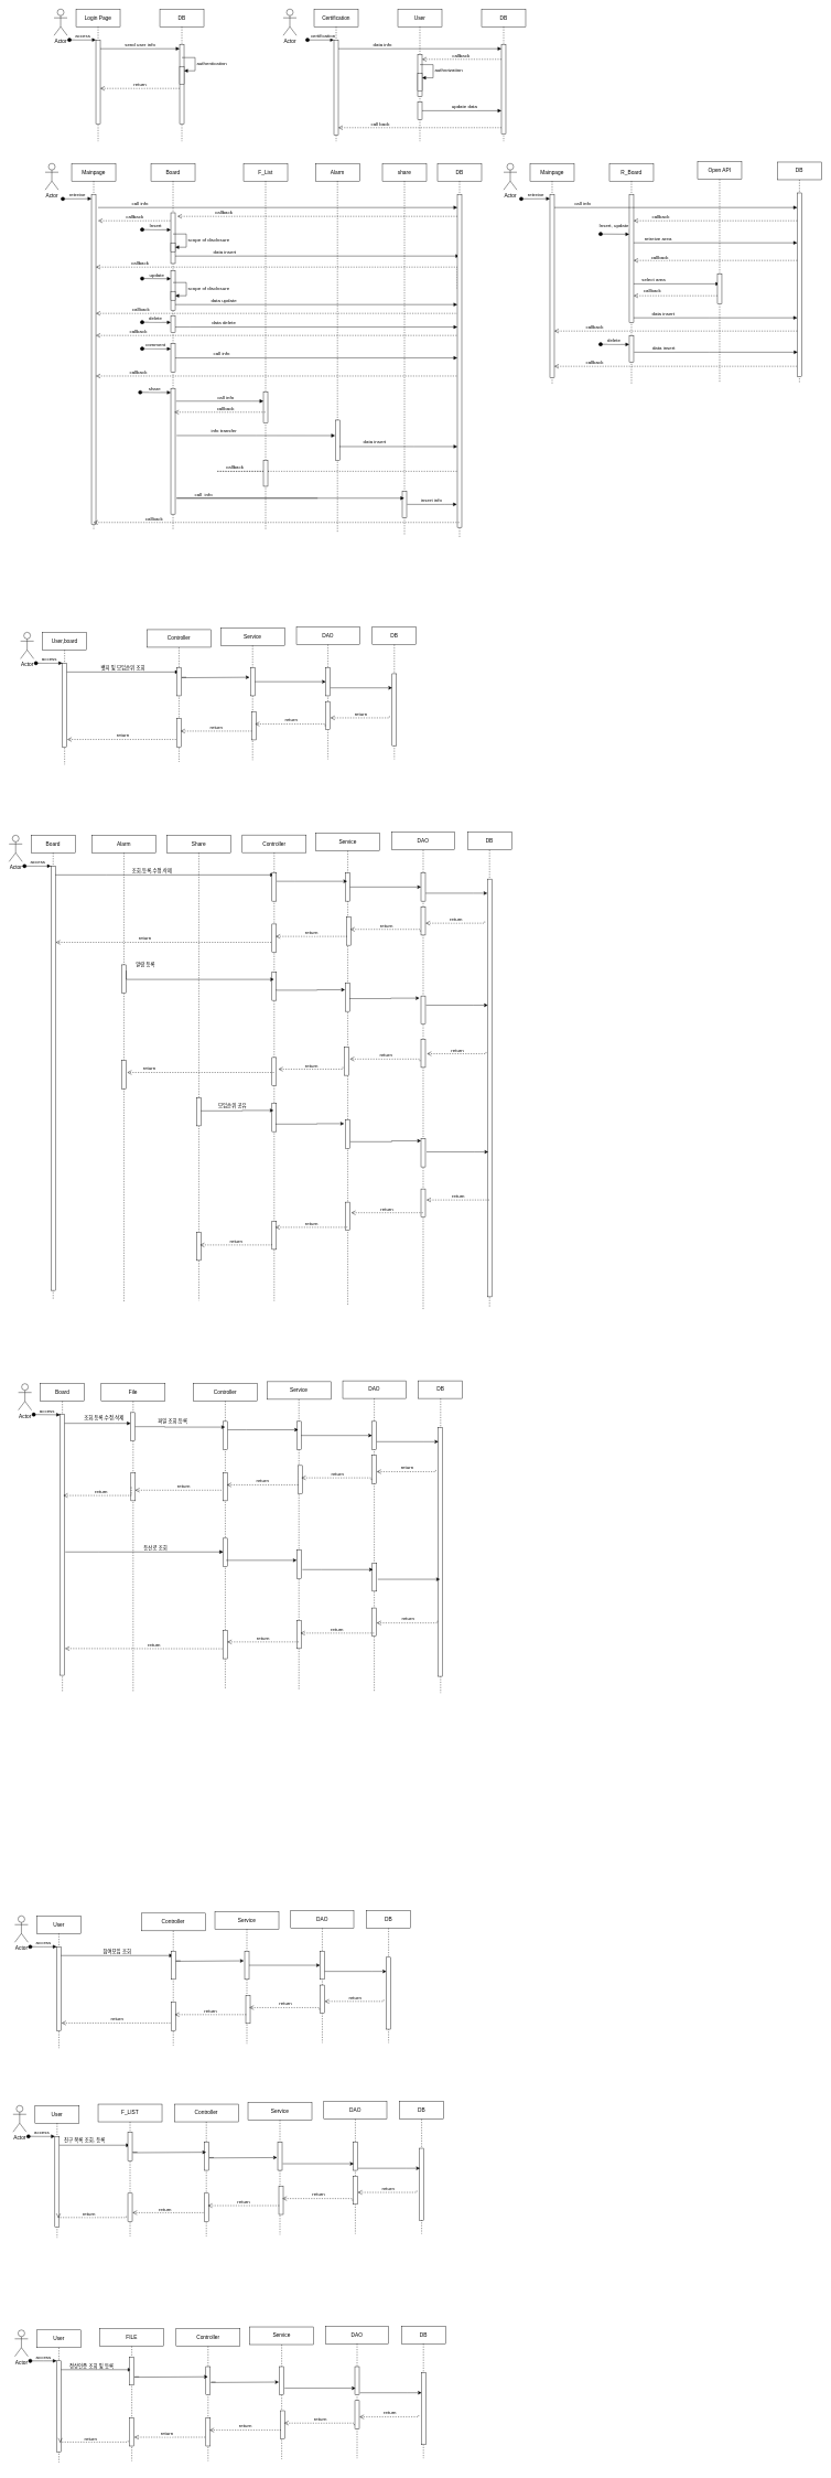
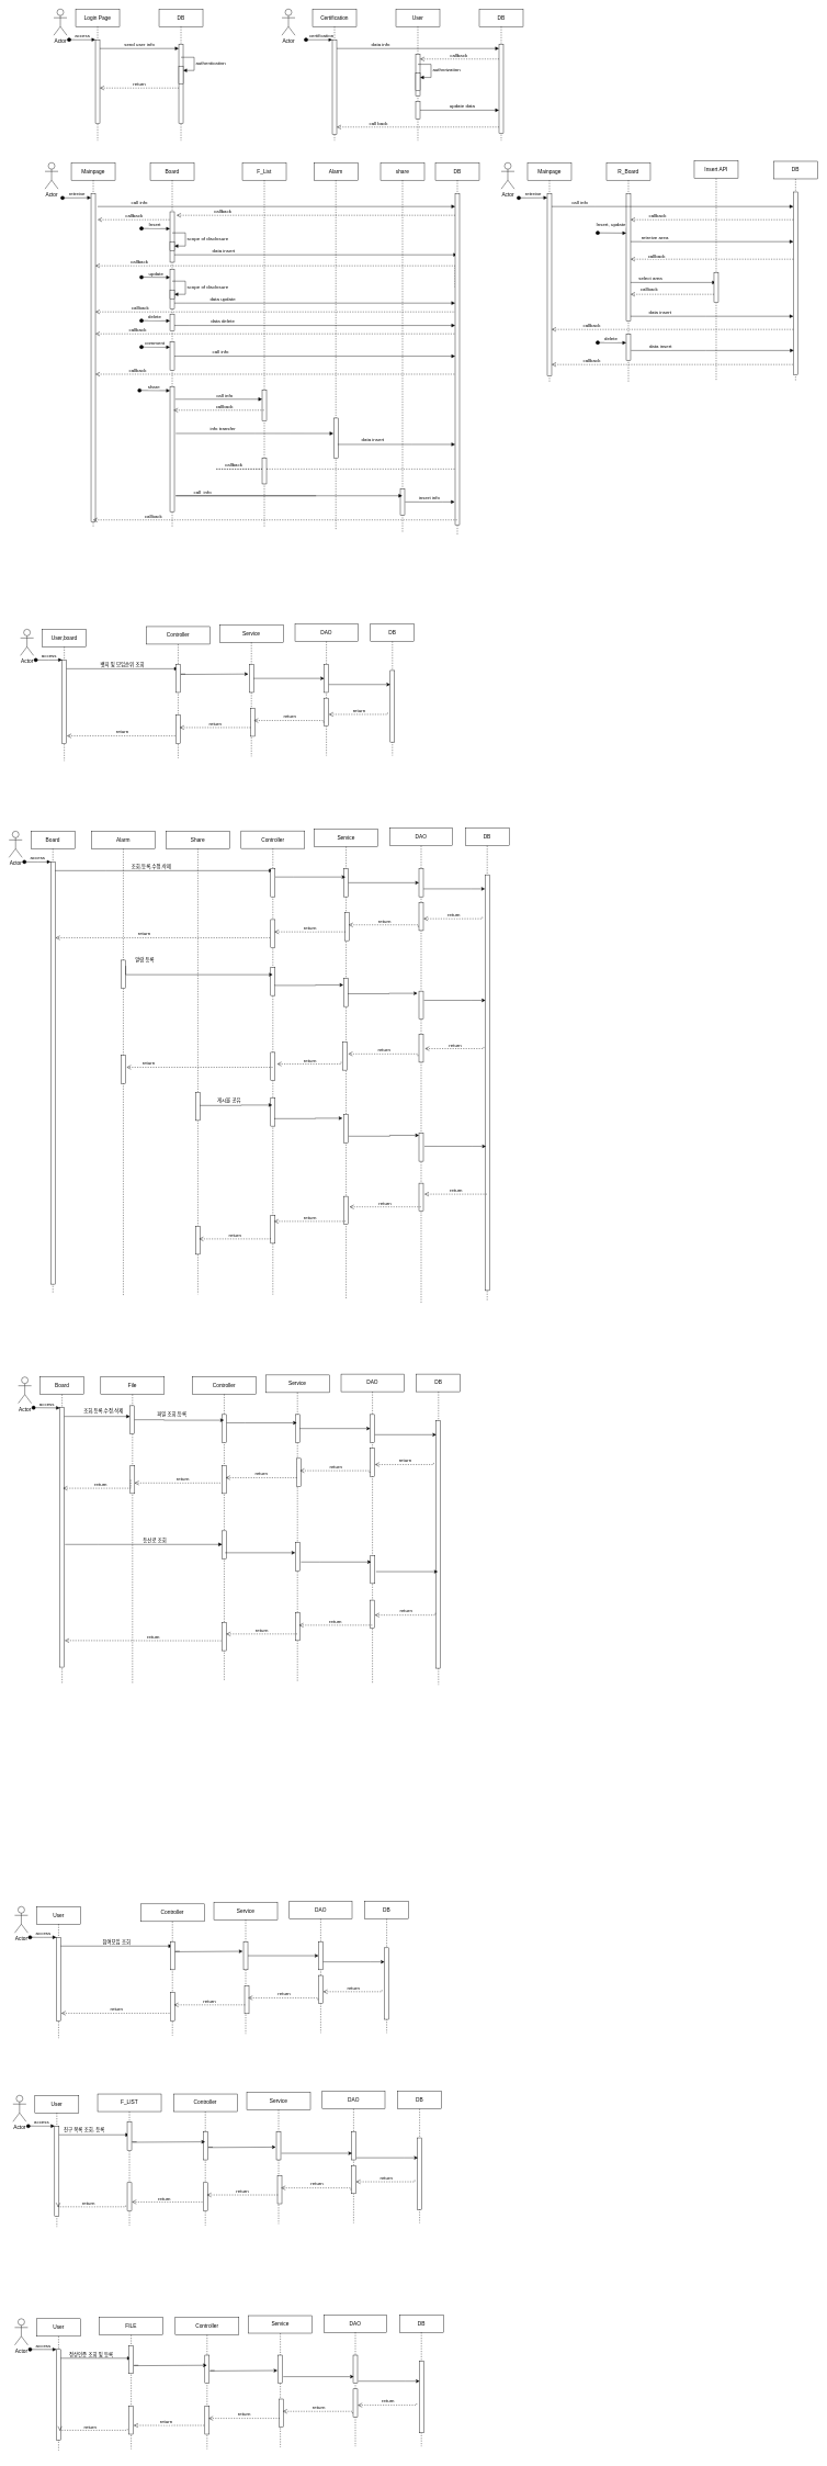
- <mxCell id="89" value="Open API" style="shape=umlLifeline;perimeter=lifelinePerimeter;whiteSpace=wrap;html=1;container=0;dropTarget=0;collapsible=0;recursiveResize=0;outlineConnect=0;portConstraint=eastwest;newEdgeStyle={&quot;edgeStyle&quot;:&quot;elbowEdgeStyle&quot;,&quot;elbow&quot;:&quot;vertical&quot;,&quot;curved&quot;:0,&quot;rounded&quot;:0};" parent="1" vertex="1"><mxGeometry x="1582" y="366" width="100" height="501" as="geometry" /></mxCell>
+ <mxCell id="89" value="Insert API" style="shape=umlLifeline;perimeter=lifelinePerimeter;whiteSpace=wrap;html=1;container=0;dropTarget=0;collapsible=0;recursiveResize=0;outlineConnect=0;portConstraint=eastwest;newEdgeStyle={&quot;edgeStyle&quot;:&quot;elbowEdgeStyle&quot;,&quot;elbow&quot;:&quot;vertical&quot;,&quot;curved&quot;:0,&quot;rounded&quot;:0};" parent="1" vertex="1"><mxGeometry x="1582" y="366" width="100" height="501" as="geometry" /></mxCell>
- <mxCell id="178" value="&lt;span style=&quot;font-size: 11px;&quot;&gt;모임순위 공유&lt;/span&gt;" style="text;whiteSpace=wrap;html=1;" vertex="1" parent="1"><mxGeometry x="493.004" y="2491.999" width="125" height="36" as="geometry" /></mxCell>
+ <mxCell id="178" value="&lt;span style=&quot;font-size: 11px;&quot;&gt;게시물 공유&lt;/span&gt;" style="text;whiteSpace=wrap;html=1;" vertex="1" parent="1"><mxGeometry x="493.004" y="2491.999" width="125" height="36" as="geometry" /></mxCell>
